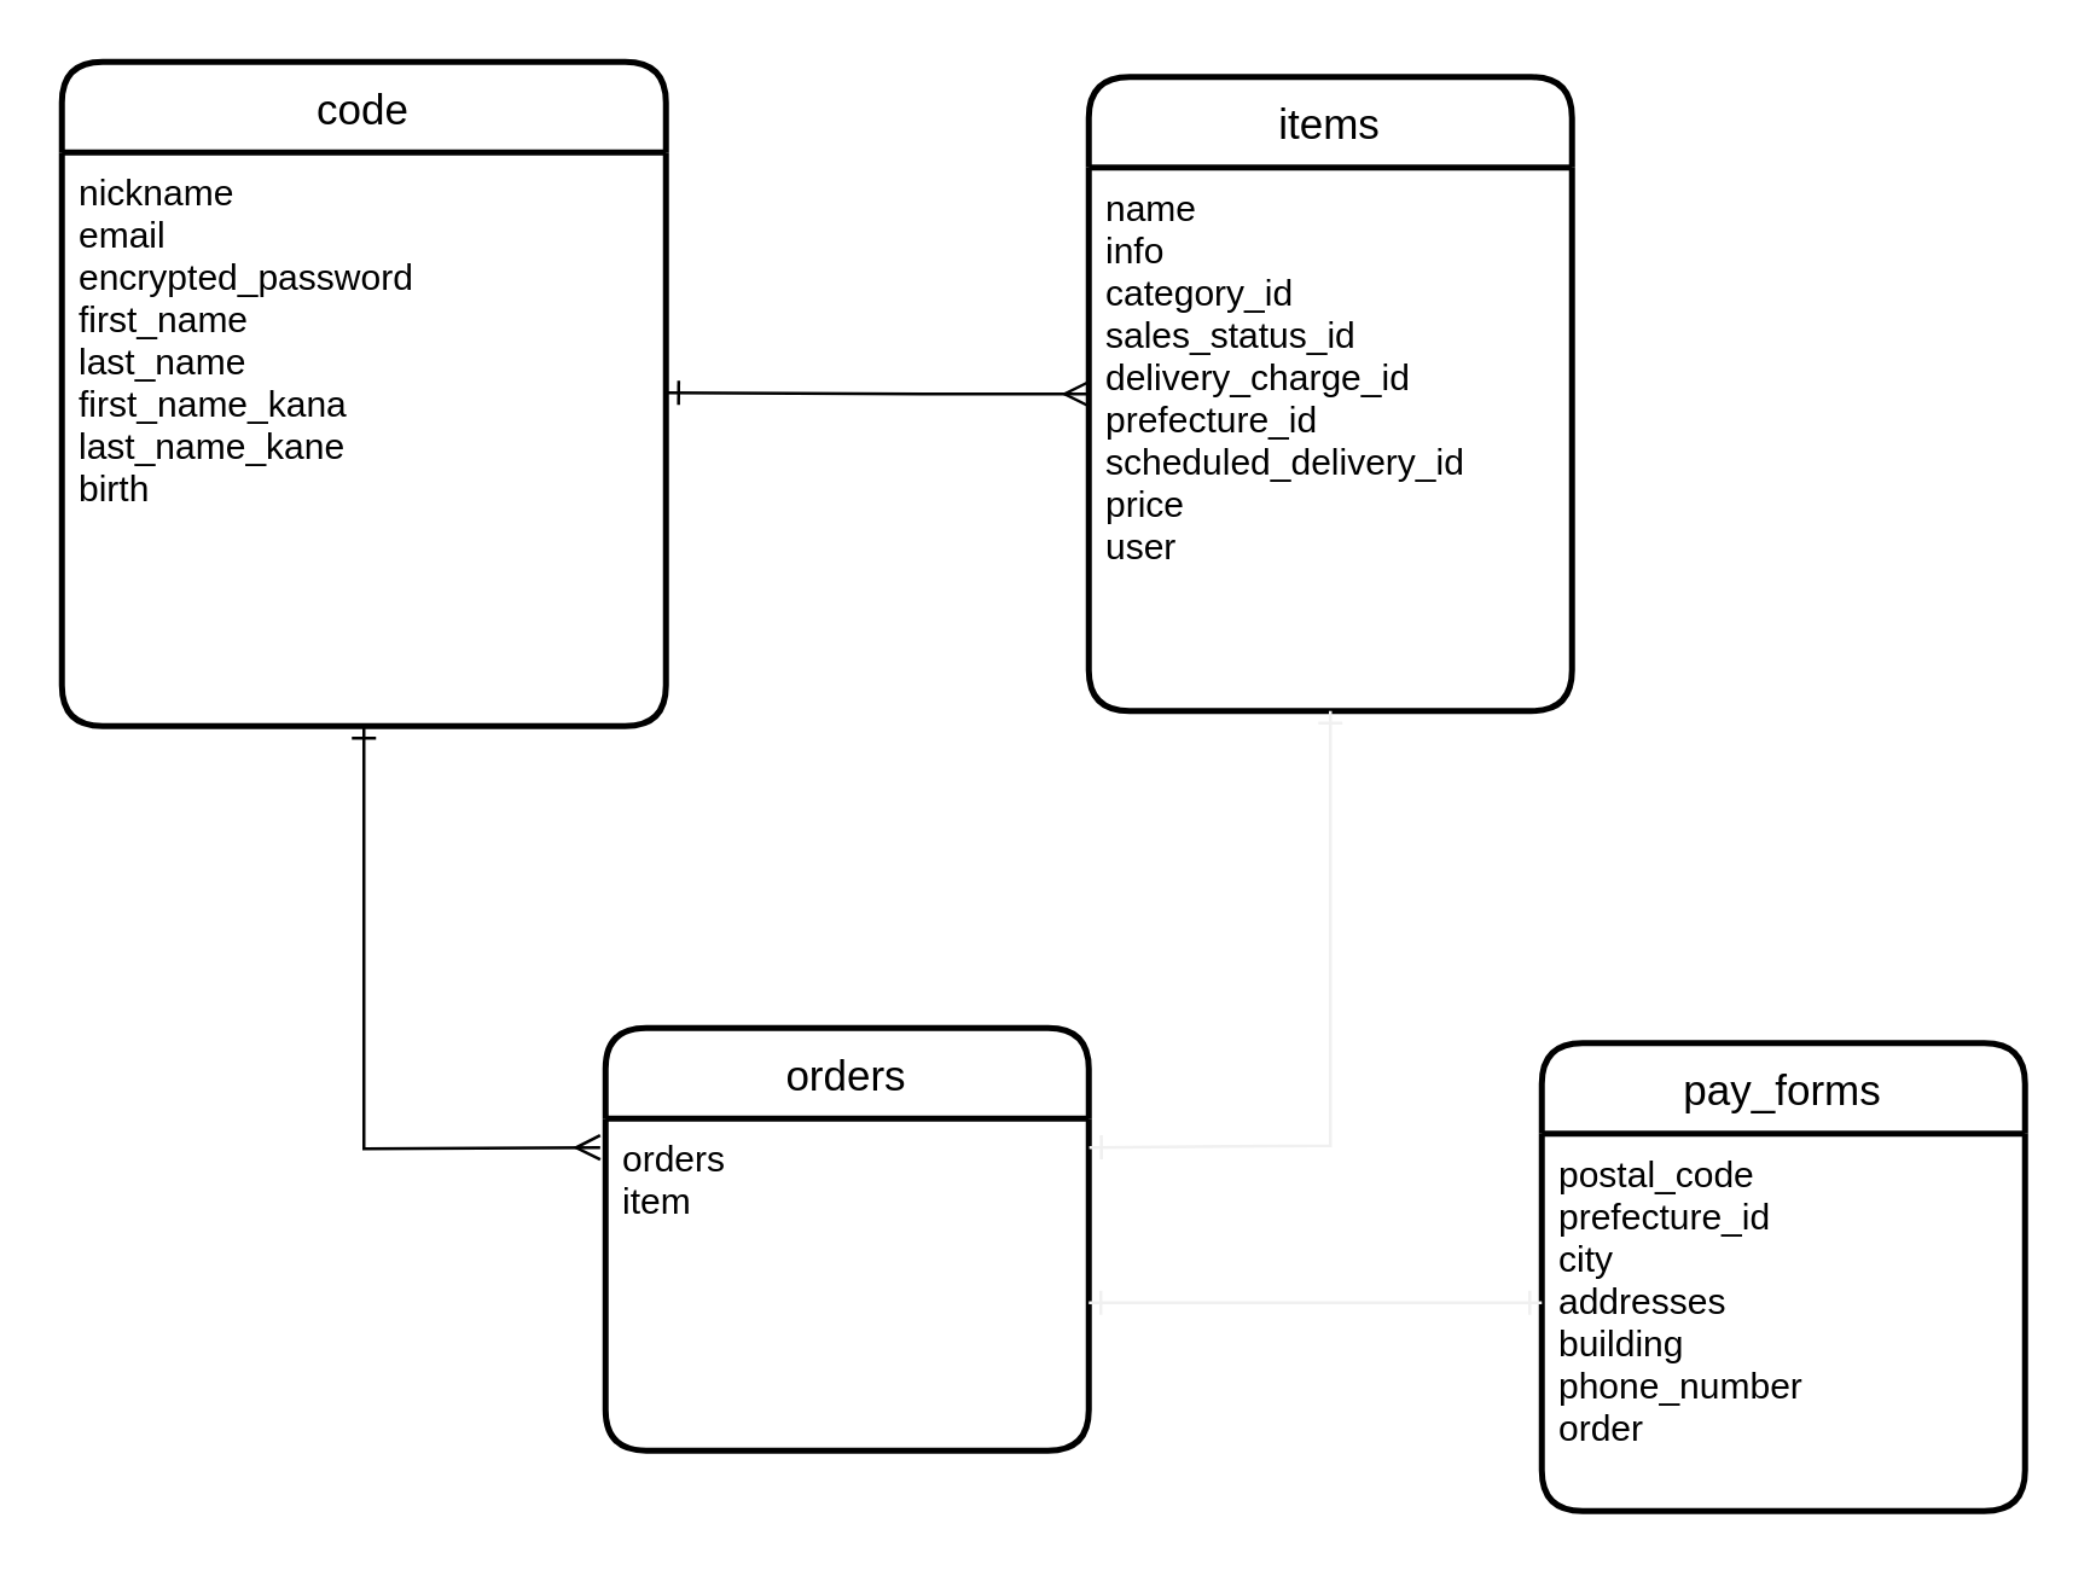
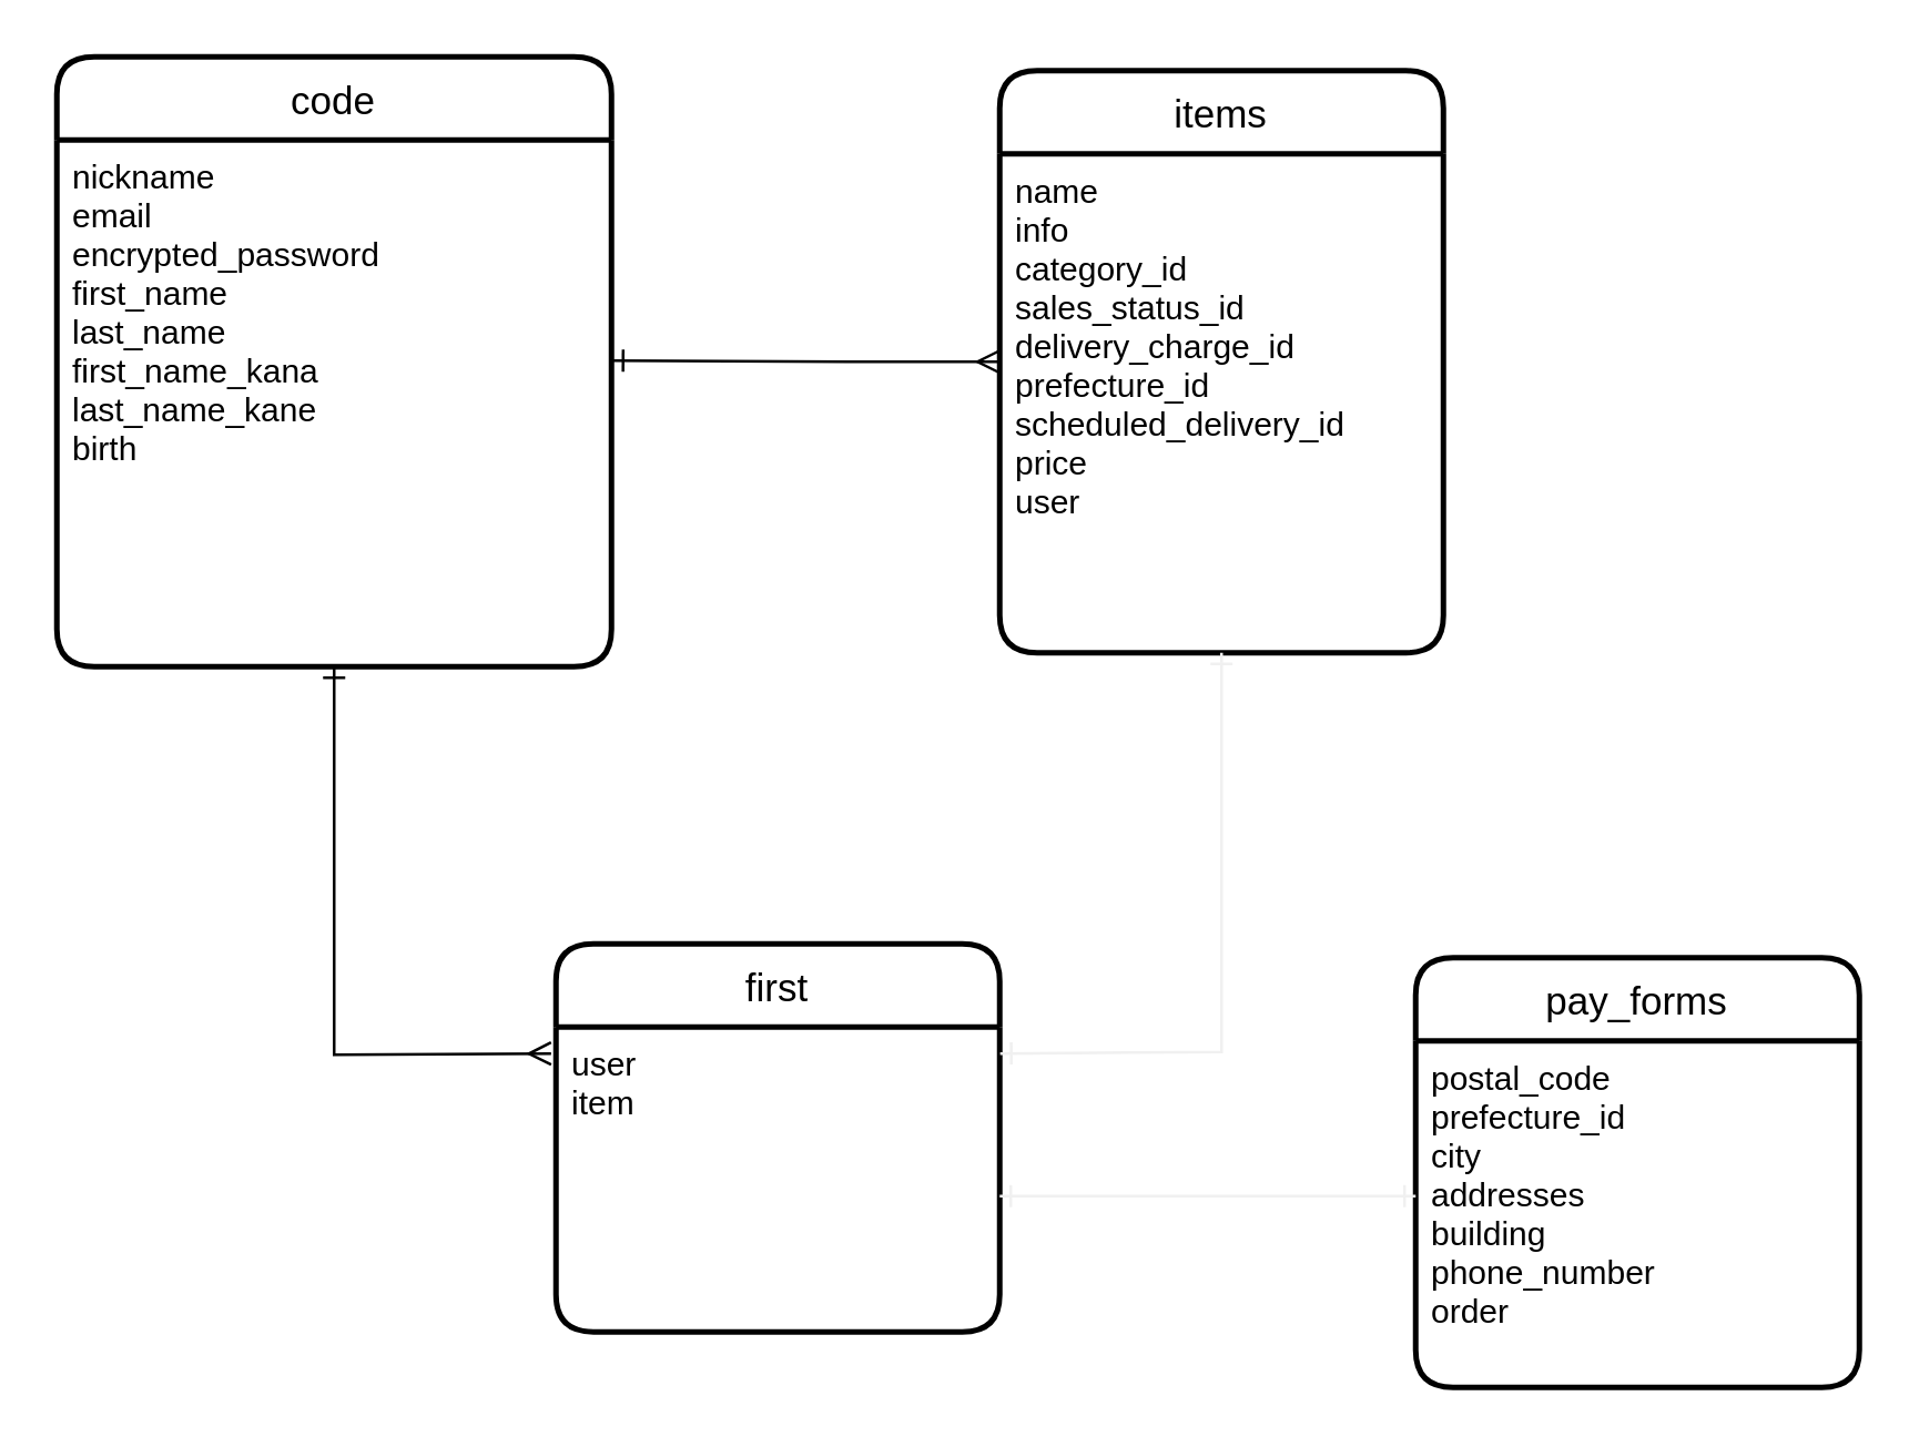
- <mxCell id="4" value="orders" style="swimlane;childLayout=stackLayout;horizontal=1;startSize=30;horizontalStack=0;rounded=1;fontSize=14;fontStyle=0;strokeWidth=2;resizeParent=0;resizeLast=1;shadow=0;dashed=0;align=center;" parent="1" vertex="1"><mxGeometry x="200" y="340" width="160" height="140" as="geometry" /></mxCell>
+ <mxCell id="4" value="first" style="swimlane;childLayout=stackLayout;horizontal=1;startSize=30;horizontalStack=0;rounded=1;fontSize=14;fontStyle=0;strokeWidth=2;resizeParent=0;resizeLast=1;shadow=0;dashed=0;align=center;" parent="1" vertex="1"><mxGeometry x="200" y="340" width="160" height="140" as="geometry" /></mxCell>
- <mxCell id="5" value="orders &#10;item" style="align=left;strokeColor=none;fillColor=none;spacingLeft=4;fontSize=12;verticalAlign=top;resizable=0;rotatable=0;part=1;" parent="4" vertex="1"><mxGeometry y="30" width="160" height="110" as="geometry" /></mxCell>
+ <mxCell id="5" value="user &#10;item" style="align=left;strokeColor=none;fillColor=none;spacingLeft=4;fontSize=12;verticalAlign=top;resizable=0;rotatable=0;part=1;" parent="4" vertex="1"><mxGeometry y="30" width="160" height="110" as="geometry" /></mxCell>
